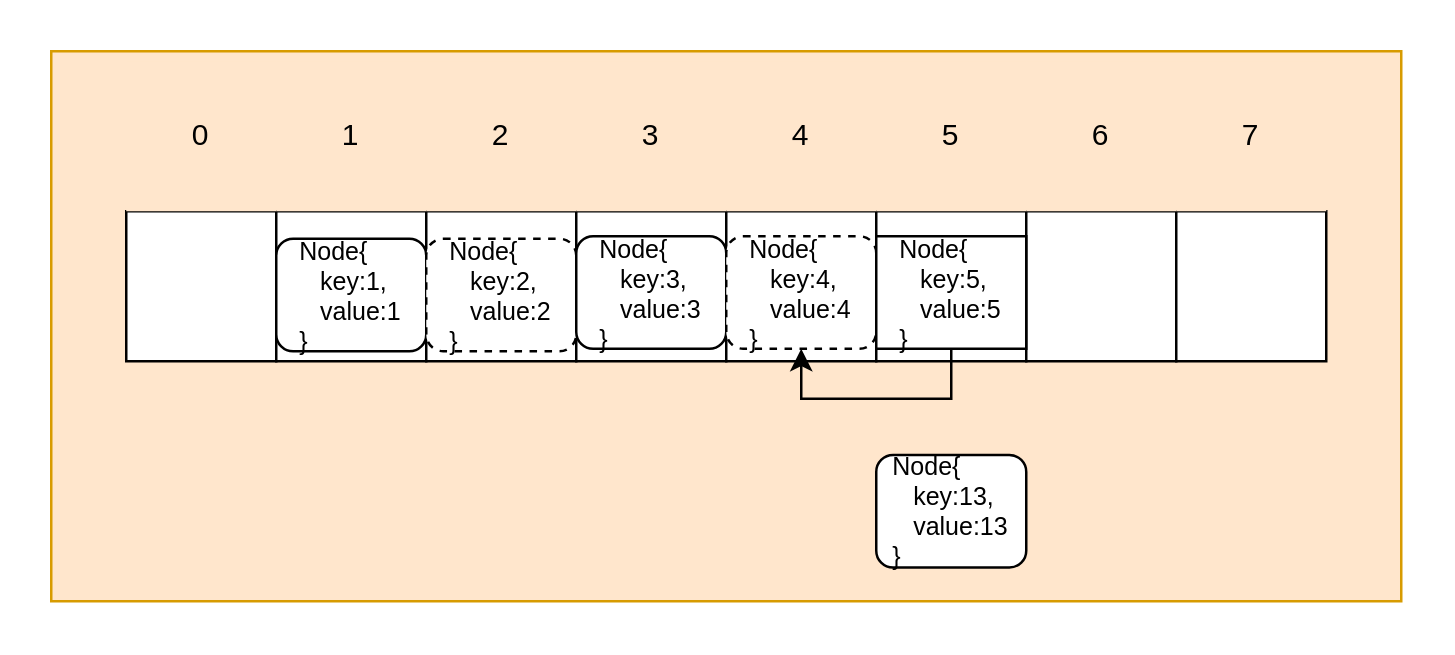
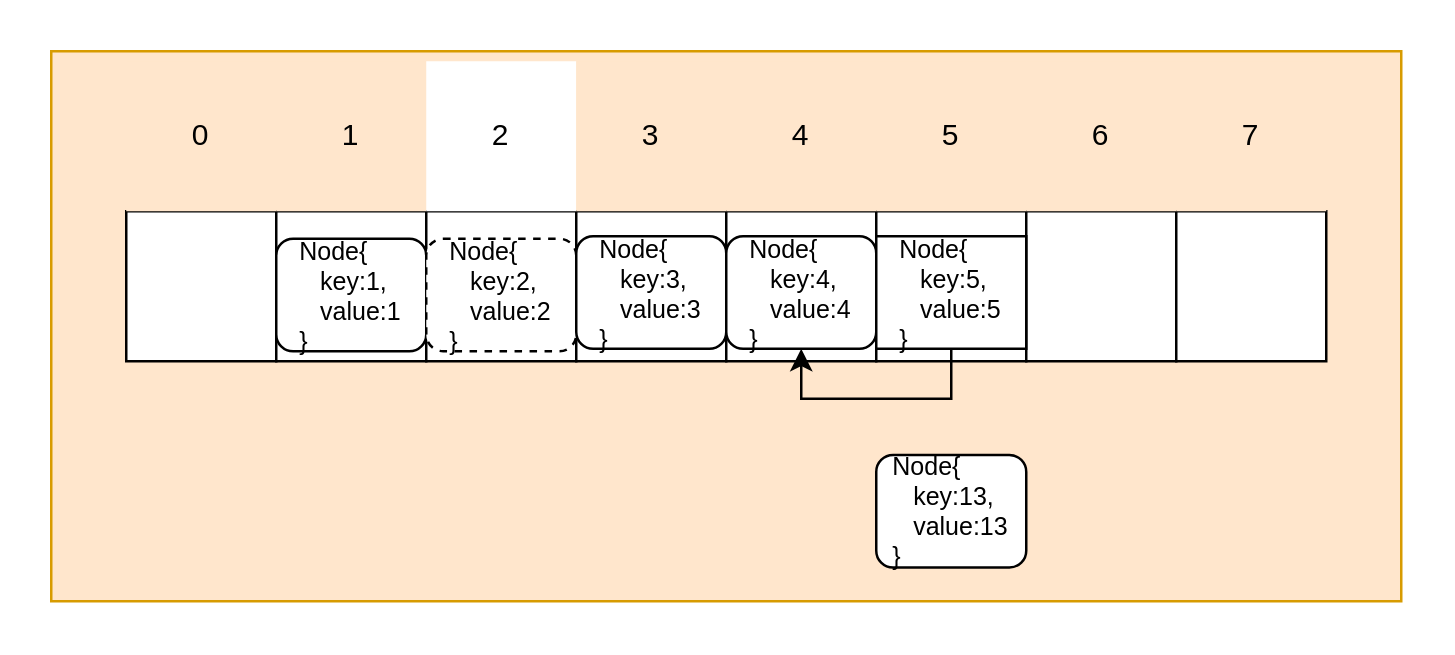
- <mxCell id="13" value="2" style="rounded=0;whiteSpace=wrap;html=1;strokeColor=none;fillColor=#ffe6cc;" vertex="1" parent="1"><mxGeometry x="170" y="24" width="60" height="60" as="geometry" /></mxCell>
+ <mxCell id="13" value="2" style="rounded=0;whiteSpace=wrap;html=1;strokeColor=none;fillColor=#ffffff;" vertex="1" parent="1"><mxGeometry x="170" y="24" width="60" height="60" as="geometry" /></mxCell>
- <mxCell id="22" value="&lt;div style=&quot;text-align: justify ; font-size: 10px&quot;&gt;&lt;span style=&quot;font-size: 10px&quot;&gt;Node{&lt;/span&gt;&lt;/div&gt;&lt;span style=&quot;white-space: normal ; font-size: 10px&quot;&gt;&lt;div style=&quot;text-align: justify ; font-size: 10px&quot;&gt;&lt;span style=&quot;font-size: 10px&quot;&gt;&amp;nbsp; &amp;nbsp;key:4,&lt;/span&gt;&lt;/div&gt;&lt;/span&gt;&lt;span style=&quot;white-space: normal ; font-size: 10px&quot;&gt;&lt;div style=&quot;text-align: justify ; font-size: 10px&quot;&gt;&lt;span style=&quot;font-size: 10px&quot;&gt;&amp;nbsp; &amp;nbsp;value:4&lt;/span&gt;&lt;/div&gt;&lt;/span&gt;&lt;span style=&quot;white-space: normal ; font-size: 10px&quot;&gt;&lt;div style=&quot;text-align: justify ; font-size: 10px&quot;&gt;&lt;span style=&quot;font-size: 10px&quot;&gt;}&lt;/span&gt;&lt;/div&gt;&lt;/span&gt;" style="rounded=1;whiteSpace=wrap;html=1;align=center;fontSize=10;dashed=1;" vertex="1" parent="1"><mxGeometry x="290" y="94" width="60" height="45" as="geometry" /></mxCell>
+ <mxCell id="22" value="&lt;div style=&quot;text-align: justify ; font-size: 10px&quot;&gt;&lt;span style=&quot;font-size: 10px&quot;&gt;Node{&lt;/span&gt;&lt;/div&gt;&lt;span style=&quot;white-space: normal ; font-size: 10px&quot;&gt;&lt;div style=&quot;text-align: justify ; font-size: 10px&quot;&gt;&lt;span style=&quot;font-size: 10px&quot;&gt;&amp;nbsp; &amp;nbsp;key:4,&lt;/span&gt;&lt;/div&gt;&lt;/span&gt;&lt;span style=&quot;white-space: normal ; font-size: 10px&quot;&gt;&lt;div style=&quot;text-align: justify ; font-size: 10px&quot;&gt;&lt;span style=&quot;font-size: 10px&quot;&gt;&amp;nbsp; &amp;nbsp;value:4&lt;/span&gt;&lt;/div&gt;&lt;/span&gt;&lt;span style=&quot;white-space: normal ; font-size: 10px&quot;&gt;&lt;div style=&quot;text-align: justify ; font-size: 10px&quot;&gt;&lt;span style=&quot;font-size: 10px&quot;&gt;}&lt;/span&gt;&lt;/div&gt;&lt;/span&gt;" style="rounded=1;whiteSpace=wrap;html=1;align=center;fontSize=10;" vertex="1" parent="1"><mxGeometry x="290" y="94" width="60" height="45" as="geometry" /></mxCell>
